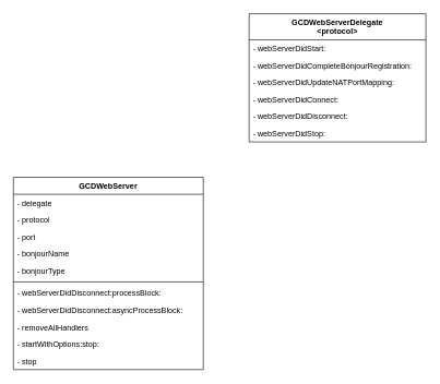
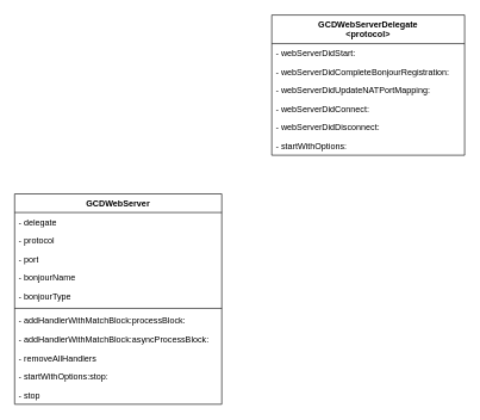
- <mxCell id="20" value="- webServerDidStop:" style="text;strokeColor=none;fillColor=none;align=left;verticalAlign=top;spacingLeft=4;spacingRight=4;overflow=hidden;rotatable=0;points=[[0,0.5],[1,0.5]];portConstraint=eastwest;whiteSpace=wrap;html=1;" vertex="1" parent="14"><mxGeometry y="170" width="270" height="26" as="geometry" /></mxCell>
+ <mxCell id="20" value="- startWithOptions:" style="text;strokeColor=none;fillColor=none;align=left;verticalAlign=top;spacingLeft=4;spacingRight=4;overflow=hidden;rotatable=0;points=[[0,0.5],[1,0.5]];portConstraint=eastwest;whiteSpace=wrap;html=1;" vertex="1" parent="14"><mxGeometry y="170" width="270" height="26" as="geometry" /></mxCell>
- <mxCell id="9" value="- webServerDidDisconnect:processBlock:" style="text;strokeColor=none;fillColor=none;align=left;verticalAlign=top;spacingLeft=4;spacingRight=4;overflow=hidden;rotatable=0;points=[[0,0.5],[1,0.5]];portConstraint=eastwest;whiteSpace=wrap;html=1;" vertex="1" parent="2"><mxGeometry y="164" width="290" height="26" as="geometry" /></mxCell>
+ <mxCell id="9" value="- addHandlerWithMatchBlock:processBlock:" style="text;strokeColor=none;fillColor=none;align=left;verticalAlign=top;spacingLeft=4;spacingRight=4;overflow=hidden;rotatable=0;points=[[0,0.5],[1,0.5]];portConstraint=eastwest;whiteSpace=wrap;html=1;" vertex="1" parent="2"><mxGeometry y="164" width="290" height="26" as="geometry" /></mxCell>
- <mxCell id="10" value="- webServerDidDisconnect:asyncProcessBlock:" style="text;strokeColor=none;fillColor=none;align=left;verticalAlign=top;spacingLeft=4;spacingRight=4;overflow=hidden;rotatable=0;points=[[0,0.5],[1,0.5]];portConstraint=eastwest;whiteSpace=wrap;html=1;" vertex="1" parent="2"><mxGeometry y="190" width="290" height="26" as="geometry" /></mxCell>
+ <mxCell id="10" value="- addHandlerWithMatchBlock:asyncProcessBlock:" style="text;strokeColor=none;fillColor=none;align=left;verticalAlign=top;spacingLeft=4;spacingRight=4;overflow=hidden;rotatable=0;points=[[0,0.5],[1,0.5]];portConstraint=eastwest;whiteSpace=wrap;html=1;" vertex="1" parent="2"><mxGeometry y="190" width="290" height="26" as="geometry" /></mxCell>
